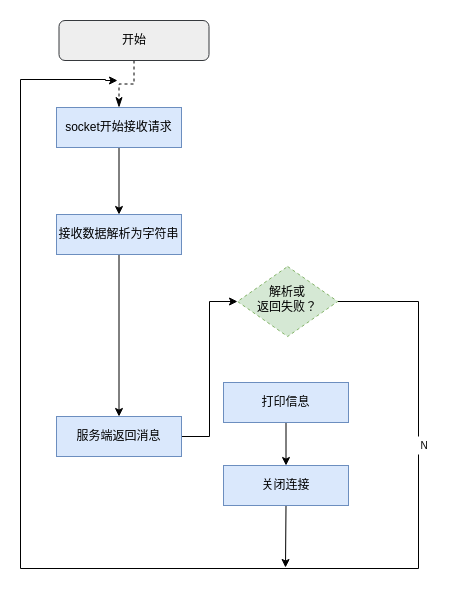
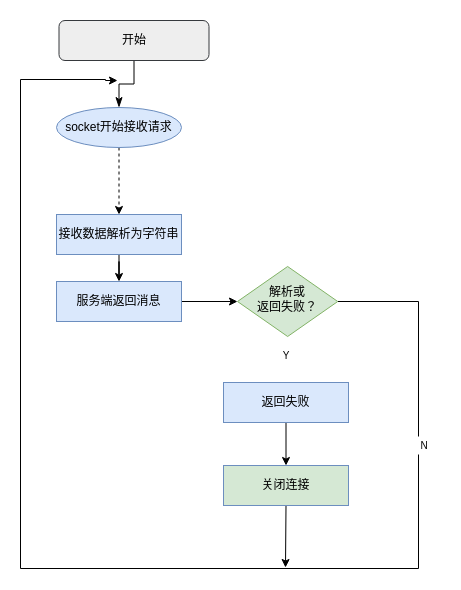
- <mxCell id="2" value="" style="rounded=0;html=1;jettySize=auto;orthogonalLoop=1;fontSize=11;endArrow=classicThin;endFill=1;endSize=8;strokeWidth=1;shadow=0;labelBackgroundColor=none;edgeStyle=orthogonalEdgeStyle;movable=1;resizable=1;rotatable=1;deletable=1;editable=1;locked=0;connectable=1;entryX=0.5;entryY=0;entryDx=0;entryDy=0;dashed=1;" edge="1" parent="1" source="3" target="5"><mxGeometry relative="1" as="geometry"><mxPoint x="118.5" y="101" as="targetPoint" /></mxGeometry></mxCell>
+ <mxCell id="2" value="" style="rounded=0;html=1;jettySize=auto;orthogonalLoop=1;fontSize=11;endArrow=classicThin;endFill=1;endSize=8;strokeWidth=1;shadow=0;labelBackgroundColor=none;edgeStyle=orthogonalEdgeStyle;movable=1;resizable=1;rotatable=1;deletable=1;editable=1;locked=0;connectable=1;entryX=0.5;entryY=0;entryDx=0;entryDy=0;" edge="1" parent="1" source="3" target="5"><mxGeometry relative="1" as="geometry"><mxPoint x="118.5" y="101" as="targetPoint" /></mxGeometry></mxCell>
- <mxCell id="5" value="socket开始接收请求" style="rounded=0;whiteSpace=wrap;html=1;fillColor=#dae8fc;strokeColor=#6c8ebf;" vertex="1" parent="1"><mxGeometry x="56" y="107" width="125" height="40" as="geometry" /></mxCell>
+ <mxCell id="5" value="socket开始接收请求" style="ellipse;whiteSpace=wrap;html=1;fillColor=#dae8fc;strokeColor=#6c8ebf;" vertex="1" parent="1"><mxGeometry x="56" y="107" width="125" height="40" as="geometry" /></mxCell>
- <mxCell id="4" value="" style="edgeStyle=orthogonalEdgeStyle;rounded=0;orthogonalLoop=1;jettySize=auto;html=1;" edge="1" parent="1" source="5" target="8"><mxGeometry relative="1" as="geometry" /></mxCell>
+ <mxCell id="4" value="" style="edgeStyle=orthogonalEdgeStyle;rounded=0;orthogonalLoop=1;jettySize=auto;html=1;dashed=1;" edge="1" parent="1" source="5" target="8"><mxGeometry relative="1" as="geometry" /></mxCell>
- <mxCell id="13" value="解析或&lt;br&gt;返回失败？" style="rhombus;whiteSpace=wrap;html=1;shadow=0;fontFamily=Helvetica;fontSize=12;align=center;strokeWidth=1;spacing=6;spacingTop=-4;fillColor=#d5e8d4;strokeColor=#82b366;dashed=1;" vertex="1" parent="1"><mxGeometry x="237" y="266" width="100.25" height="70" as="geometry" /></mxCell>
+ <mxCell id="13" value="解析或&lt;br&gt;返回失败？" style="rhombus;whiteSpace=wrap;html=1;shadow=0;fontFamily=Helvetica;fontSize=12;align=center;strokeWidth=1;spacing=6;spacingTop=-4;fillColor=#d5e8d4;strokeColor=#82b366;" vertex="1" parent="1"><mxGeometry x="237" y="266" width="100.25" height="70" as="geometry" /></mxCell>
+ <mxCell id="14" value="&lt;font style=&quot;font-size: 10px;&quot;&gt;Y&lt;/font&gt;" style="text;html=1;strokeColor=none;fillColor=default;align=center;verticalAlign=middle;whiteSpace=wrap;rounded=0;" vertex="1" parent="1"><mxGeometry x="275.99" y="346" width="20" height="18" as="geometry" /></mxCell>
- <mxCell id="10" value="打印信息" style="rounded=0;whiteSpace=wrap;html=1;fillColor=#dae8fc;strokeColor=#6c8ebf;" vertex="1" parent="1"><mxGeometry x="223" y="382" width="125" height="40" as="geometry" /></mxCell>
+ <mxCell id="10" value="返回失败" style="rounded=0;whiteSpace=wrap;html=1;fillColor=#dae8fc;strokeColor=#6c8ebf;" vertex="1" parent="1"><mxGeometry x="223" y="382" width="125" height="40" as="geometry" /></mxCell>
- <mxCell id="15" value="服务端返回消息" style="rounded=0;whiteSpace=wrap;html=1;fillColor=#dae8fc;strokeColor=#6c8ebf;" vertex="1" parent="1"><mxGeometry x="56" y="416" width="125" height="40" as="geometry" /></mxCell>
+ <mxCell id="15" value="服务端返回消息" style="rounded=0;whiteSpace=wrap;html=1;fillColor=#dae8fc;strokeColor=#6c8ebf;" vertex="1" parent="1"><mxGeometry x="56" y="281" width="125" height="40" as="geometry" /></mxCell>
- <mxCell id="17" value="关闭连接" style="rounded=0;whiteSpace=wrap;html=1;fillColor=#dae8fc;strokeColor=#6c8ebf;" vertex="1" parent="1"><mxGeometry x="223" y="465" width="125" height="40" as="geometry" /></mxCell>
+ <mxCell id="17" value="关闭连接" style="rounded=0;whiteSpace=wrap;html=1;fillColor=#d5e8d4;strokeColor=#6c8ebf;" vertex="1" parent="1"><mxGeometry x="223" y="465" width="125" height="40" as="geometry" /></mxCell>
